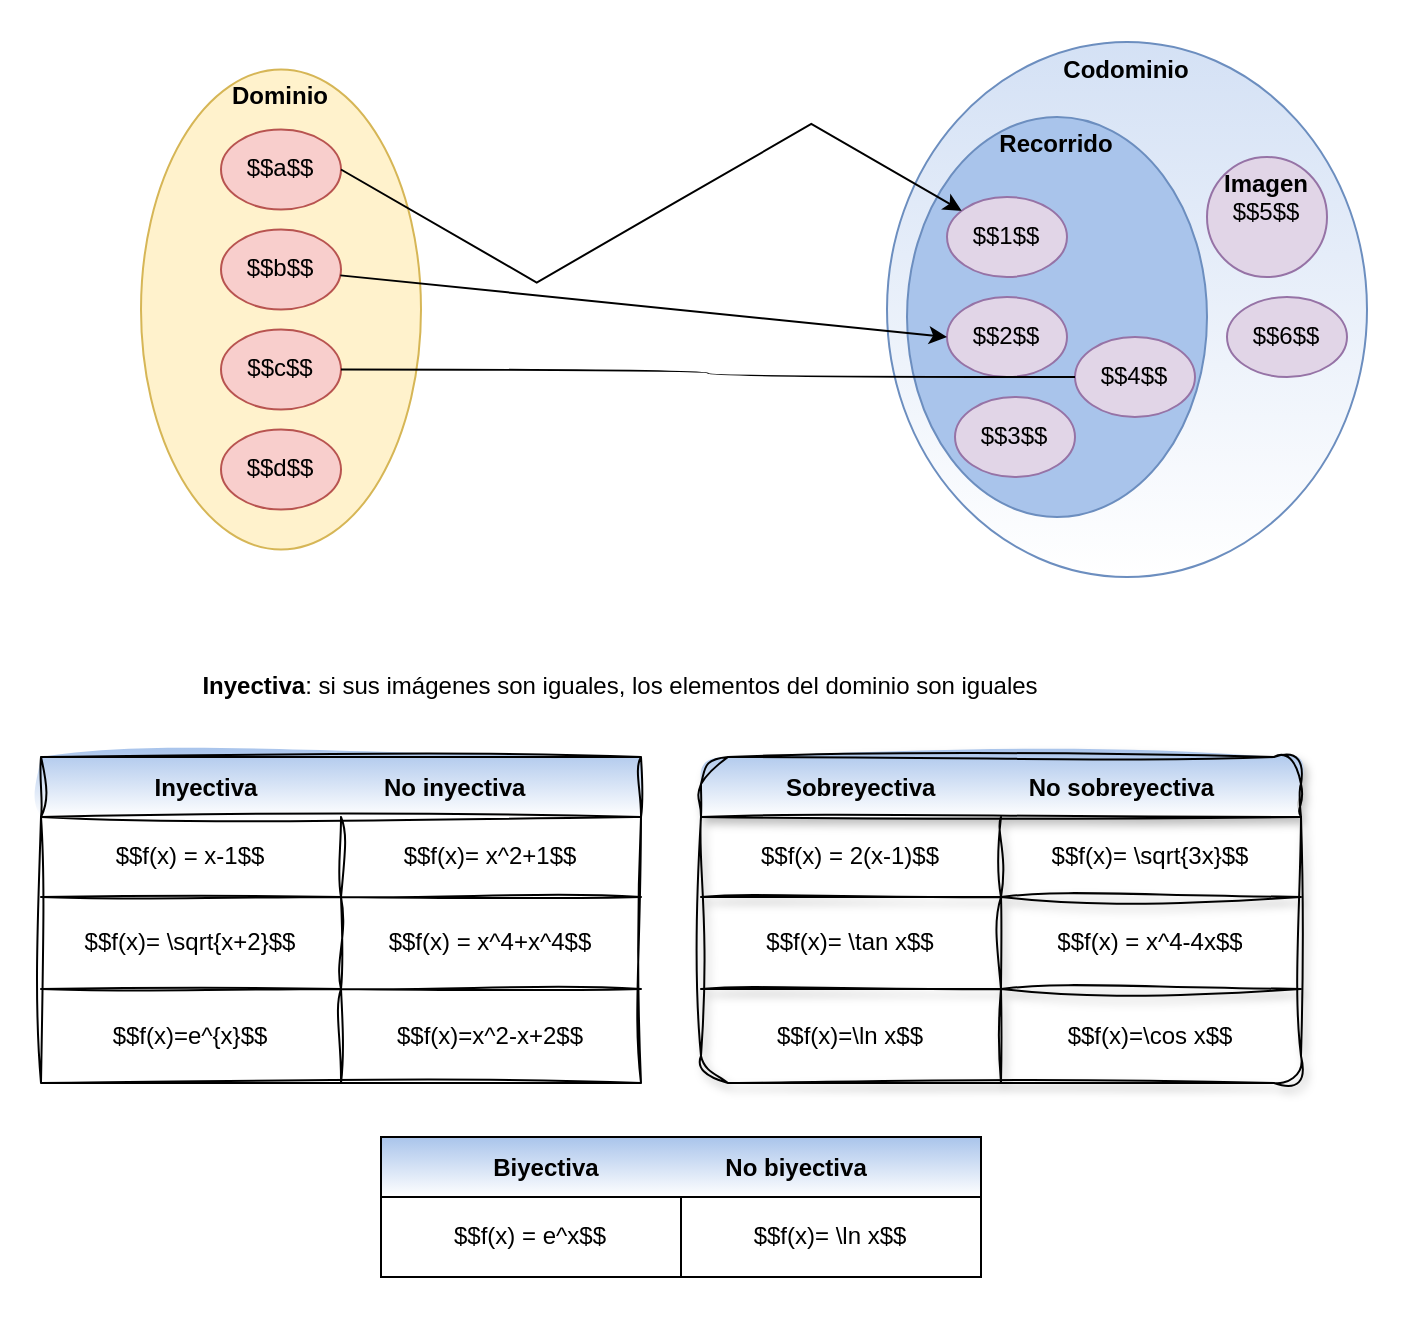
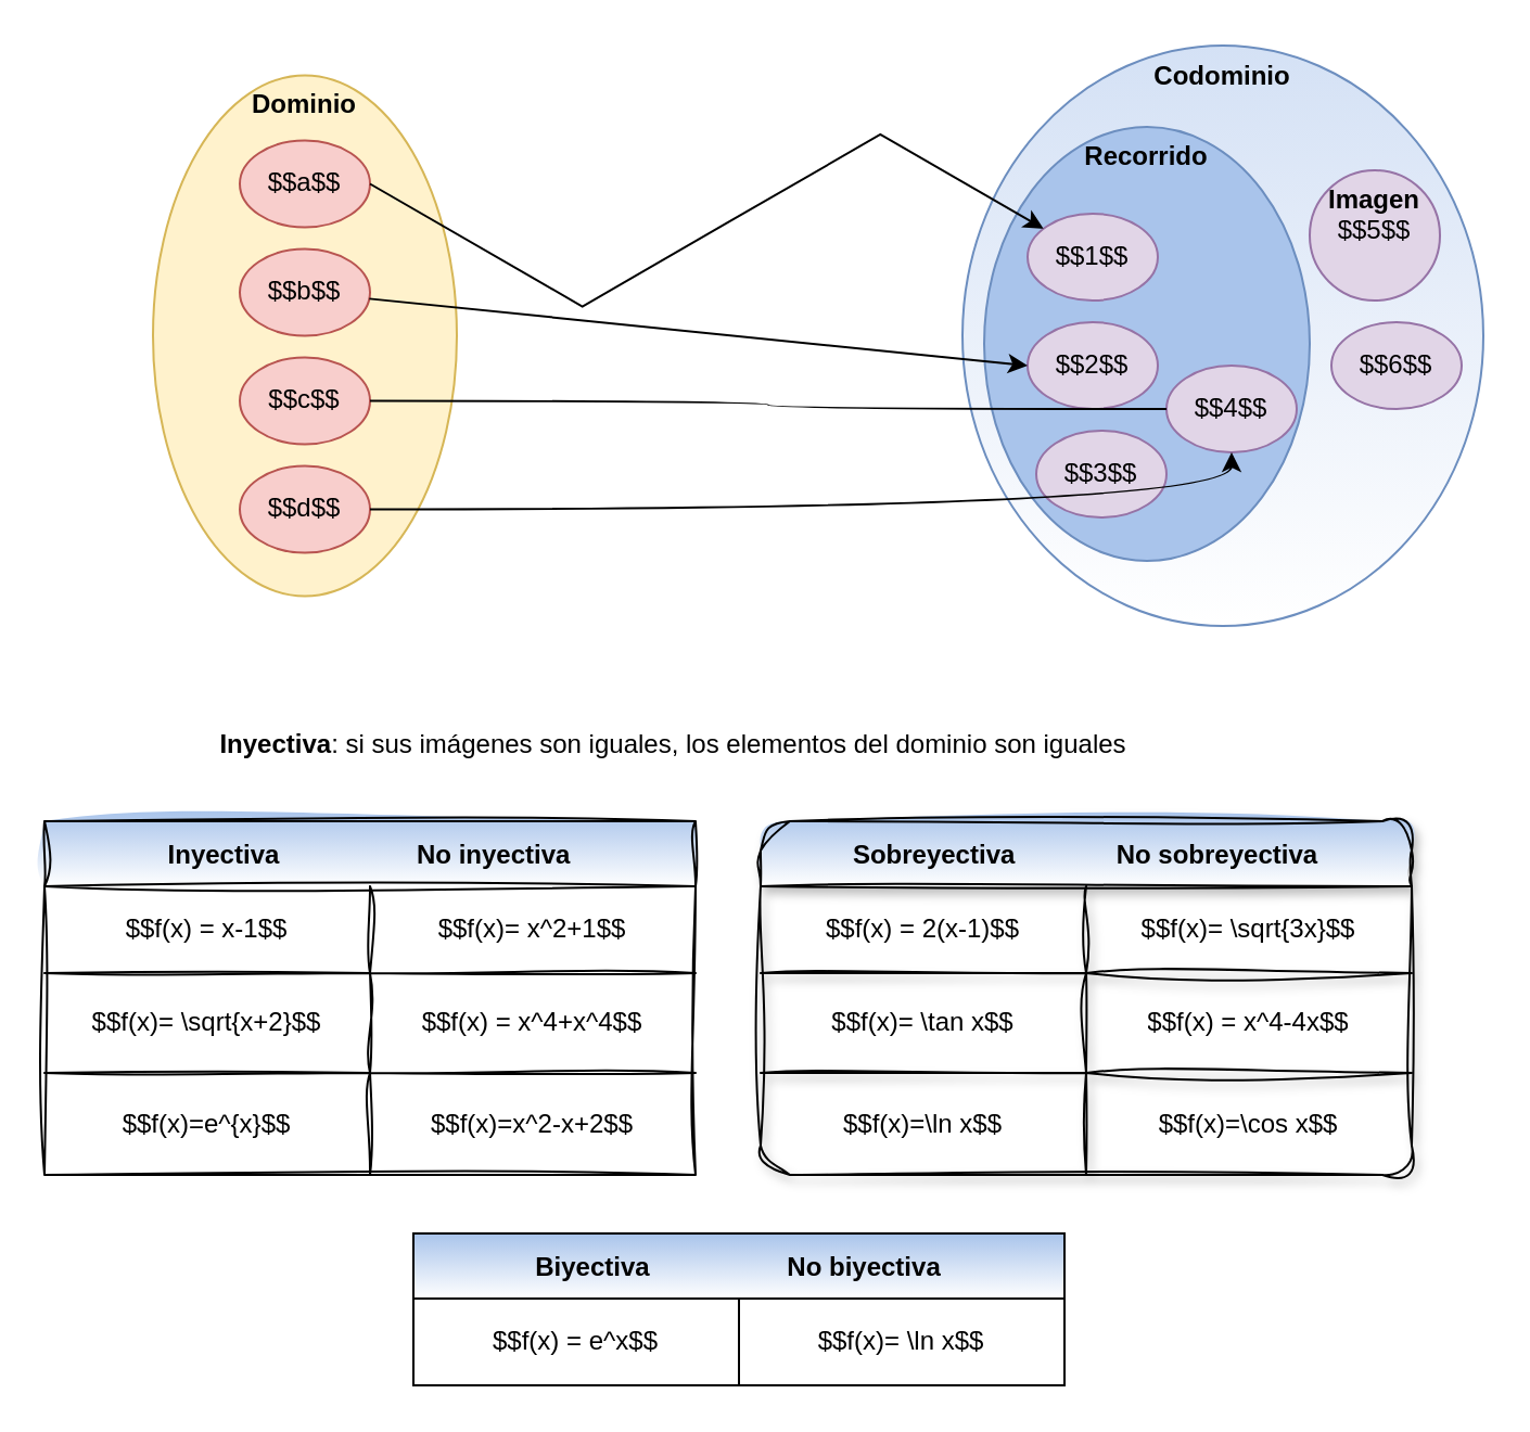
+ <mxCell id="25" style="rounded=0;orthogonalLoop=1;jettySize=auto;html=1;edgeStyle=orthogonalEdgeStyle;elbow=vertical;curved=1;" parent="1" source="7" target="17" edge="1"><mxGeometry relative="1" as="geometry"><mxPoint x="440" y="278" as="targetPoint" /></mxGeometry></mxCell>
